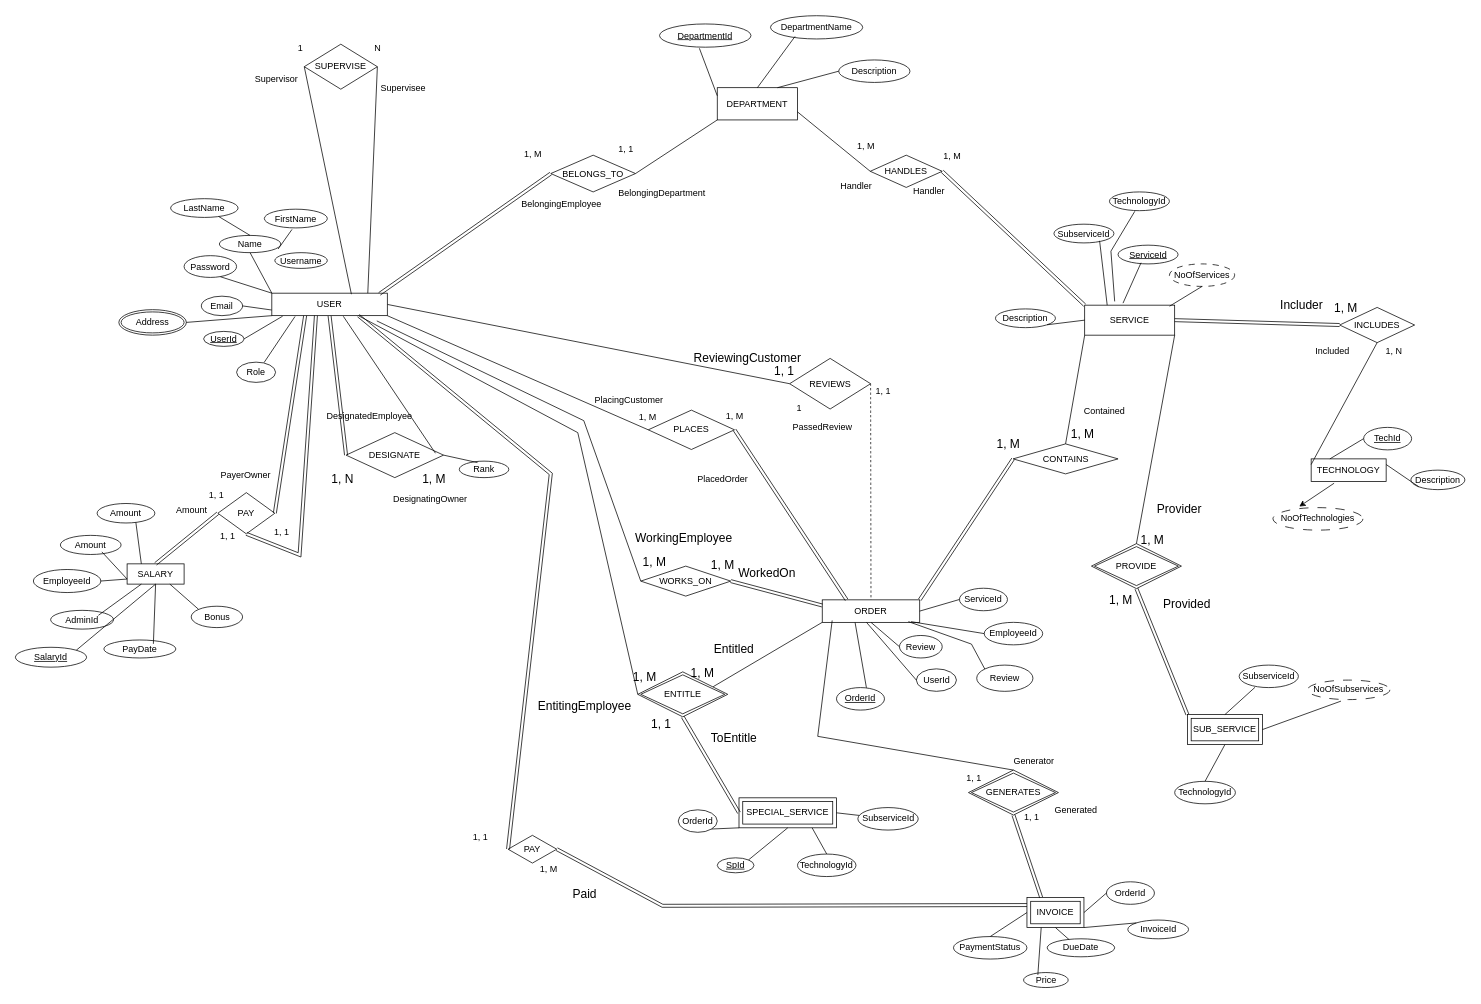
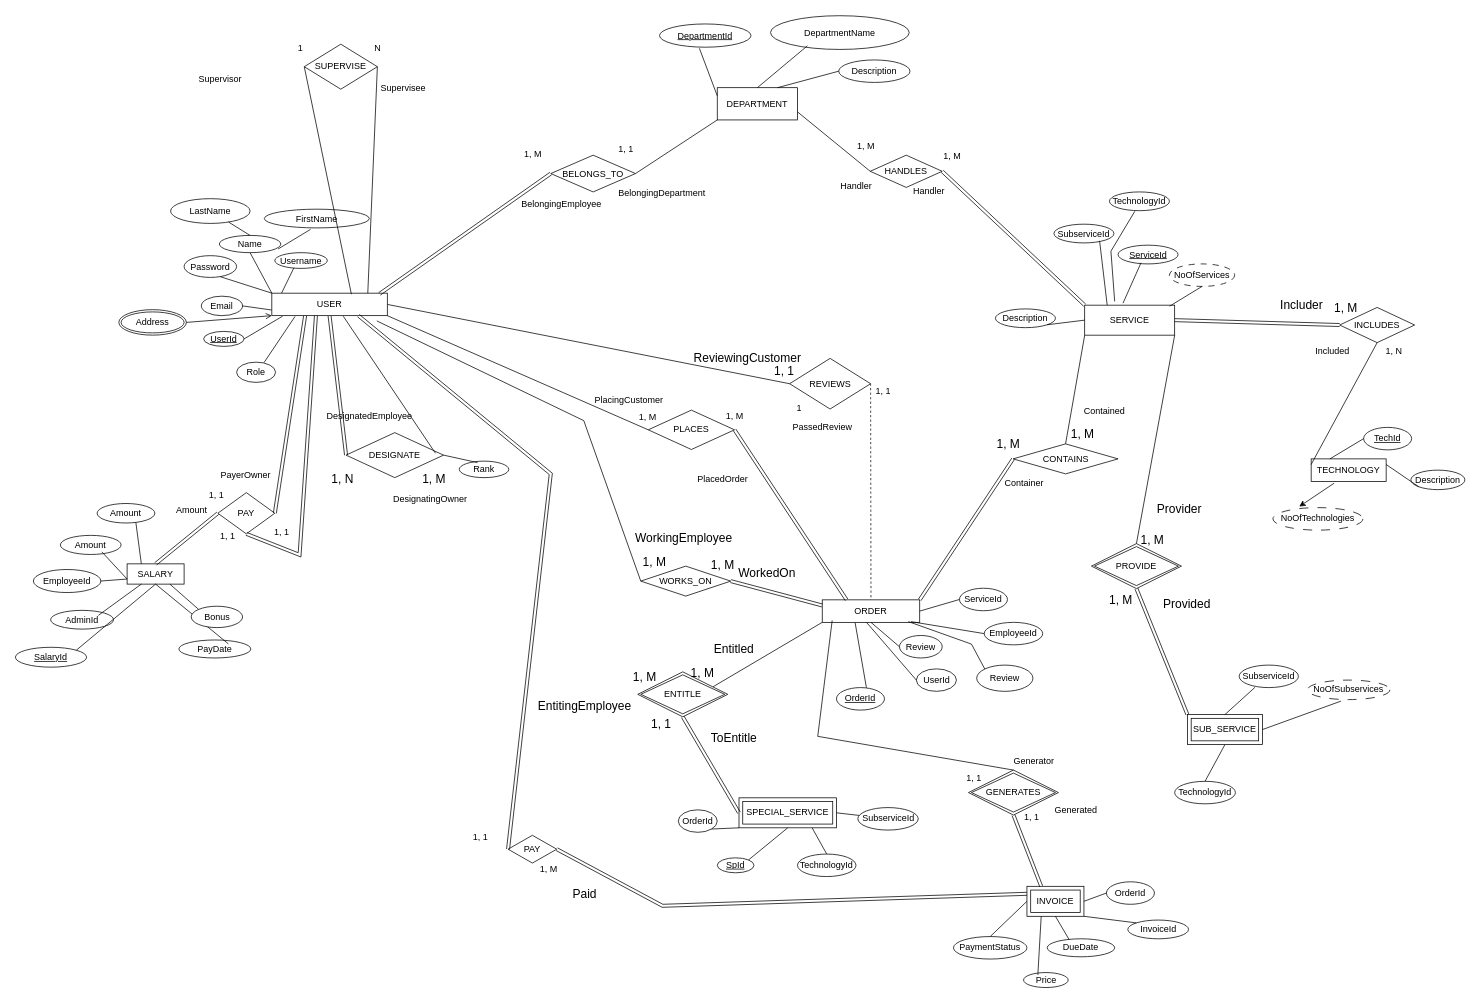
- <mxCell id="161" value="DepartmentName" style="ellipse;whiteSpace=wrap;html=1;" parent="1" vertex="1"><mxGeometry x="1027" y="20" width="123" height="31" as="geometry" /></mxCell>
+ <mxCell id="161" value="DepartmentName" style="ellipse;whiteSpace=wrap;html=1;" parent="1" vertex="1"><mxGeometry x="1027" y="20" width="185" height="45" as="geometry" /></mxCell>
- <mxCell id="140" value="Supervisor" style="text;html=1;align=center;verticalAlign=middle;resizable=0;points=[];autosize=1;strokeColor=none;fillColor=none;" parent="1" vertex="1"><mxGeometry x="330.25" y="92" width="75" height="26" as="geometry" /></mxCell>
+ <mxCell id="140" value="Supervisor" style="text;html=1;align=center;verticalAlign=middle;resizable=0;points=[];autosize=1;strokeColor=none;fillColor=none;" parent="1" vertex="1"><mxGeometry x="255.25" y="92" width="75" height="26" as="geometry" /></mxCell>
- <mxCell id="135" value="LastName" style="ellipse;whiteSpace=wrap;html=1;" parent="1" vertex="1"><mxGeometry x="227" y="264" width="90" height="25" as="geometry" /></mxCell>
+ <mxCell id="135" value="LastName" style="ellipse;whiteSpace=wrap;html=1;" parent="1" vertex="1"><mxGeometry x="227" y="264" width="106" height="33" as="geometry" /></mxCell>
- <mxCell id="134" value="FirstName" style="ellipse;whiteSpace=wrap;html=1;" parent="1" vertex="1"><mxGeometry x="352" y="278" width="84" height="25" as="geometry" /></mxCell>
+ <mxCell id="134" value="FirstName" style="ellipse;whiteSpace=wrap;html=1;" parent="1" vertex="1"><mxGeometry x="352" y="278" width="140" height="25" as="geometry" /></mxCell>
+ <mxCell id="128" value="" style="endArrow=none;html=1;rounded=0;entryX=0.363;entryY=0.967;entryDx=0;entryDy=0;exitX=0.083;exitY=0.011;exitDx=0;exitDy=0;exitPerimeter=0;entryPerimeter=0;" parent="1" source="132" target="124" edge="1"><mxGeometry width="50" height="50" relative="1" as="geometry"><mxPoint x="570" y="486" as="sourcePoint" /><mxPoint x="620" y="436" as="targetPoint" /></mxGeometry></mxCell>
- <mxCell id="205" value="" style="endArrow=none;html=1;rounded=0;exitX=1;exitY=0.5;exitDx=0;exitDy=0;entryX=0;entryY=1;entryDx=0;entryDy=0;" edge="1" parent="1" source="204" target="132"><mxGeometry width="50" height="50" relative="1" as="geometry"><mxPoint x="206" y="497" as="sourcePoint" /><mxPoint x="256" y="447" as="targetPoint" /></mxGeometry></mxCell>
+ <mxCell id="205" value="" style="endArrow=open;html=1;rounded=0;exitX=1;exitY=0.5;exitDx=0;exitDy=0;entryX=0;entryY=1;entryDx=0;entryDy=0;" edge="1" parent="1" source="204" target="132"><mxGeometry width="50" height="50" relative="1" as="geometry"><mxPoint x="206" y="497" as="sourcePoint" /><mxPoint x="256" y="447" as="targetPoint" /></mxGeometry></mxCell>
- <mxCell id="156" value="" style="endArrow=none;html=1;rounded=0;exitX=0.75;exitY=1;exitDx=0;exitDy=0;entryX=0;entryY=0.5;entryDx=0;entryDy=0;" parent="1" source="132" target="26" edge="1"><mxGeometry width="50" height="50" relative="1" as="geometry"><mxPoint x="670" y="663" as="sourcePoint" /><mxPoint x="832" y="906" as="targetPoint" /><Array as="points"><mxPoint x="770" y="576" /></Array></mxGeometry></mxCell>
+ <mxCell id="149" value="Container" style="text;html=1;align=center;verticalAlign=middle;resizable=0;points=[];autosize=1;strokeColor=none;fillColor=none;" parent="1" vertex="1"><mxGeometry x="1330" y="631" width="70" height="26" as="geometry" /></mxCell>
- <mxCell id="110" value="PayDate" style="ellipse;whiteSpace=wrap;html=1;" parent="1" vertex="1"><mxGeometry x="138" y="852.5" width="96" height="24" as="geometry" /></mxCell>
+ <mxCell id="110" value="PayDate" style="ellipse;whiteSpace=wrap;html=1;" parent="1" vertex="1"><mxGeometry x="238" y="852.5" width="96" height="24" as="geometry" /></mxCell>
- <mxCell id="185" value="INVOICE" style="shape=ext;margin=3;double=1;whiteSpace=wrap;html=1;align=center;" parent="1" vertex="1"><mxGeometry x="1369" y="1196" width="76" height="40" as="geometry" /></mxCell>
+ <mxCell id="185" value="INVOICE" style="shape=ext;margin=3;double=1;whiteSpace=wrap;html=1;align=center;" parent="1" vertex="1"><mxGeometry x="1369" y="1181" width="76" height="40" as="geometry" /></mxCell>
